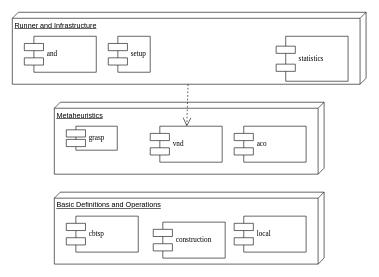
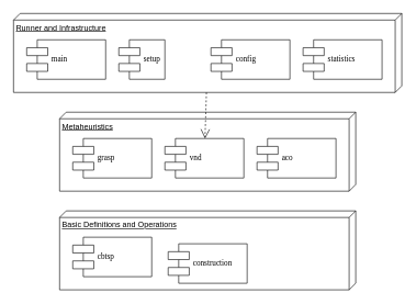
- <mxCell id="14" value="and" style="shape=component;align=left;spacingLeft=36;rounded=0;shadow=0;comic=0;labelBackgroundColor=none;strokeWidth=1;fontFamily=Verdana;fontSize=12;html=1;" vertex="1" parent="12"><mxGeometry x="20" y="40" width="120" height="60" as="geometry" /></mxCell>
+ <mxCell id="14" value="main" style="shape=component;align=left;spacingLeft=36;rounded=0;shadow=0;comic=0;labelBackgroundColor=none;strokeWidth=1;fontFamily=Verdana;fontSize=12;html=1;" vertex="1" parent="12"><mxGeometry x="20" y="40" width="120" height="60" as="geometry" /></mxCell>
+ <mxCell id="16" value="config" style="shape=component;align=left;spacingLeft=36;rounded=0;shadow=0;comic=0;labelBackgroundColor=none;strokeWidth=1;fontFamily=Verdana;fontSize=12;html=1;" vertex="1" parent="12"><mxGeometry x="300" y="40" width="120" height="60" as="geometry" /></mxCell>
- <mxCell id="17" value="&lt;div&gt;statistics&lt;/div&gt;" style="shape=component;align=left;spacingLeft=36;rounded=0;shadow=0;comic=0;labelBackgroundColor=none;strokeWidth=1;fontFamily=Verdana;fontSize=12;html=1;" vertex="1" parent="12"><mxGeometry x="440" y="40" width="120" height="75" as="geometry" /></mxCell>
+ <mxCell id="17" value="&lt;div&gt;statistics&lt;/div&gt;" style="shape=component;align=left;spacingLeft=36;rounded=0;shadow=0;comic=0;labelBackgroundColor=none;strokeWidth=1;fontFamily=Verdana;fontSize=12;html=1;" vertex="1" parent="12"><mxGeometry x="440" y="40" width="120" height="60" as="geometry" /></mxCell>
- <mxCell id="9" value="grasp" style="shape=component;align=left;spacingLeft=36;rounded=0;shadow=0;comic=0;labelBackgroundColor=none;strokeWidth=1;fontFamily=Verdana;fontSize=12;html=1;" vertex="1" parent="7"><mxGeometry x="20" y="40" width="85" height="40" as="geometry" /></mxCell>
+ <mxCell id="9" value="grasp" style="shape=component;align=left;spacingLeft=36;rounded=0;shadow=0;comic=0;labelBackgroundColor=none;strokeWidth=1;fontFamily=Verdana;fontSize=12;html=1;" vertex="1" parent="7"><mxGeometry x="20" y="40" width="120" height="60" as="geometry" /></mxCell>
- <mxCell id="5" value="&lt;div&gt;local&lt;/div&gt;" style="shape=component;align=left;spacingLeft=36;rounded=0;shadow=0;comic=0;labelBackgroundColor=none;strokeWidth=1;fontFamily=Verdana;fontSize=12;html=1;" vertex="1" parent="2"><mxGeometry x="300" y="40" width="120" height="60" as="geometry" /></mxCell>
